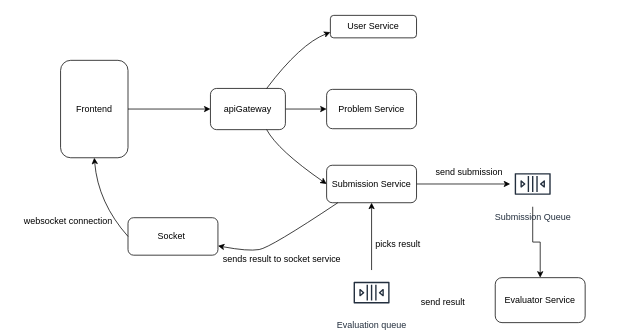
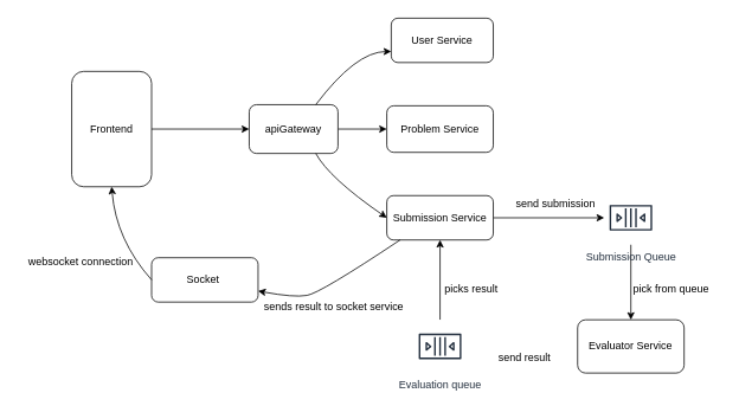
- <mxCell id="6" value="User Service" style="rounded=1;whiteSpace=wrap;html=1;" vertex="1" parent="1"><mxGeometry x="440" y="20" width="115" height="30" as="geometry" /></mxCell>
+ <mxCell id="6" value="User Service" style="rounded=1;whiteSpace=wrap;html=1;" vertex="1" parent="1"><mxGeometry x="440" y="20" width="115" height="50" as="geometry" /></mxCell>
+ <mxCell id="17" value="pick from queue" style="text;html=1;align=center;verticalAlign=middle;resizable=0;points=[];autosize=1;strokeColor=none;fillColor=none;" vertex="1" parent="1"><mxGeometry x="700" y="310" width="110" height="30" as="geometry" /></mxCell>
- <mxCell id="16" value="Evaluator Service" style="rounded=1;whiteSpace=wrap;html=1;" vertex="1" parent="1"><mxGeometry x="660" y="370" width="120" height="60" as="geometry" /></mxCell>
+ <mxCell id="16" value="Evaluator Service" style="rounded=1;whiteSpace=wrap;html=1;" vertex="1" parent="1"><mxGeometry x="650" y="360" width="120" height="60" as="geometry" /></mxCell>
